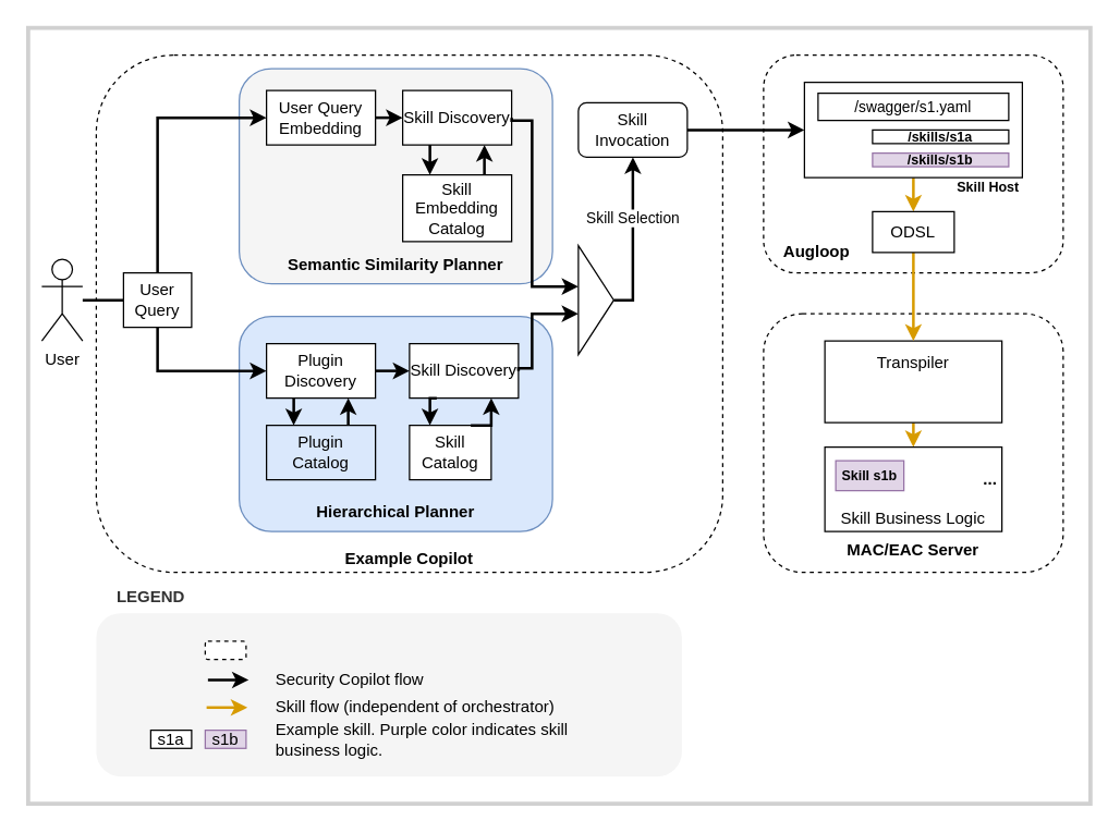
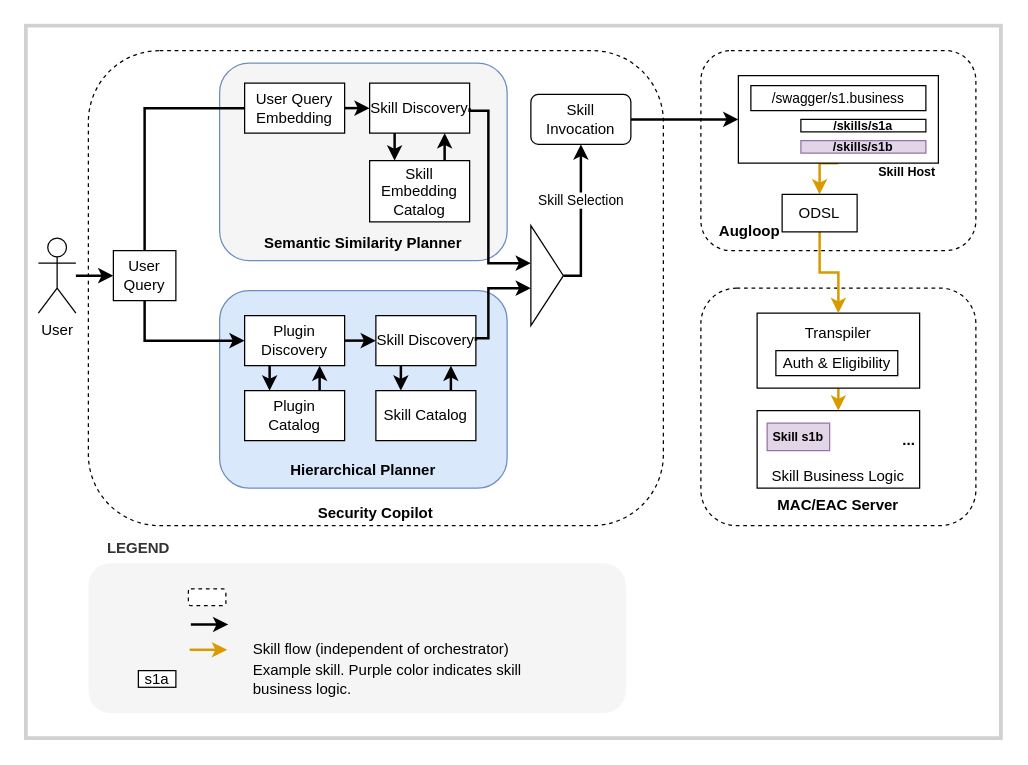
- <mxCell id="18" value="/swagger/s1.yaml" style="rounded=0;whiteSpace=wrap;html=1;fontSize=11;" parent="1" vertex="1"><mxGeometry x="600" y="68" width="140" height="20" as="geometry" /></mxCell>
+ <mxCell id="18" value="/swagger/s1.business" style="rounded=0;whiteSpace=wrap;html=1;fontSize=11;" parent="1" vertex="1"><mxGeometry x="600" y="68" width="140" height="20" as="geometry" /></mxCell>
- <mxCell id="56" style="edgeStyle=orthogonalEdgeStyle;rounded=0;orthogonalLoop=1;jettySize=auto;html=1;exitX=0.5;exitY=0;exitDx=0;exitDy=0;entryX=0;entryY=0.5;entryDx=0;entryDy=0;strokeWidth=2;" edge="1" parent="1" source="31" target="43"><mxGeometry relative="1" as="geometry" /></mxCell>
+ <mxCell id="56" style="edgeStyle=orthogonalEdgeStyle;rounded=0;orthogonalLoop=1;jettySize=auto;html=1;exitX=0.5;exitY=0;exitDx=0;exitDy=0;entryX=0;entryY=0.5;entryDx=0;entryDy=0;strokeWidth=2;endArrow=none;" edge="1" parent="1" source="31" target="43"><mxGeometry relative="1" as="geometry" /></mxCell>
- <mxCell id="14" value="ODSL" style="rounded=0;whiteSpace=wrap;html=1;" parent="1" vertex="1"><mxGeometry x="640" y="155" width="60" height="30" as="geometry" /></mxCell>
+ <mxCell id="14" value="ODSL" style="rounded=0;whiteSpace=wrap;html=1;" parent="1" vertex="1"><mxGeometry x="625" y="155" width="60" height="30" as="geometry" /></mxCell>
- <mxCell id="5" value="" style="edgeStyle=orthogonalEdgeStyle;rounded=0;orthogonalLoop=1;jettySize=auto;html=1;strokeWidth=2;endArrow=none;" edge="1" parent="1" source="6" target="31"><mxGeometry relative="1" as="geometry" /></mxCell>
+ <mxCell id="5" value="" style="edgeStyle=orthogonalEdgeStyle;rounded=0;orthogonalLoop=1;jettySize=auto;html=1;strokeWidth=2;" edge="1" parent="1" source="6" target="31"><mxGeometry relative="1" as="geometry" /></mxCell>
- <mxCell id="3" value="&lt;br&gt;&lt;br&gt;&lt;br&gt;&lt;br&gt;&lt;br&gt;&lt;br&gt;&lt;br&gt;&lt;br&gt;&lt;br&gt;&lt;br&gt;&lt;br&gt;&lt;br&gt;&lt;br&gt;&lt;br&gt;&lt;br&gt;&lt;br&gt;&lt;br&gt;&lt;br&gt;&lt;br&gt;&lt;br&gt;&lt;br&gt;&lt;br&gt;&lt;br&gt;&lt;br&gt;&lt;br&gt;Example Copilot" style="rounded=1;whiteSpace=wrap;html=1;gradientColor=none;dashed=1;align=center;horizontal=1;fontStyle=1" parent="1" vertex="1"><mxGeometry x="70" y="40" width="460" height="380" as="geometry" /></mxCell>
+ <mxCell id="3" value="&lt;br&gt;&lt;br&gt;&lt;br&gt;&lt;br&gt;&lt;br&gt;&lt;br&gt;&lt;br&gt;&lt;br&gt;&lt;br&gt;&lt;br&gt;&lt;br&gt;&lt;br&gt;&lt;br&gt;&lt;br&gt;&lt;br&gt;&lt;br&gt;&lt;br&gt;&lt;br&gt;&lt;br&gt;&lt;br&gt;&lt;br&gt;&lt;br&gt;&lt;br&gt;&lt;br&gt;&lt;br&gt;Security Copilot" style="rounded=1;whiteSpace=wrap;html=1;gradientColor=none;dashed=1;align=center;horizontal=1;fontStyle=1" parent="1" vertex="1"><mxGeometry x="70" y="40" width="460" height="380" as="geometry" /></mxCell>
+ <mxCell id="17" value="Auth &amp;amp; Eligibility" style="rounded=0;whiteSpace=wrap;html=1;" parent="1" vertex="1"><mxGeometry x="620" y="280" width="97.5" height="20" as="geometry" /></mxCell>
- <mxCell id="40" value="Plugin Catalog" style="rounded=0;whiteSpace=wrap;html=1;fillColor=#dae8fc;" parent="35" vertex="1"><mxGeometry x="20" y="252" width="80" height="40" as="geometry" /></mxCell>
+ <mxCell id="40" value="Plugin Catalog" style="rounded=0;whiteSpace=wrap;html=1;" parent="35" vertex="1"><mxGeometry x="20" y="252" width="80" height="40" as="geometry" /></mxCell>
- <mxCell id="38" value="Skill Catalog" style="rounded=0;whiteSpace=wrap;html=1;" parent="35" vertex="1"><mxGeometry x="125" y="252" width="60" height="40" as="geometry" /></mxCell>
+ <mxCell id="38" value="Skill Catalog" style="rounded=0;whiteSpace=wrap;html=1;" parent="35" vertex="1"><mxGeometry x="125" y="252" width="80" height="40" as="geometry" /></mxCell>
- <mxCell id="24" value="Security Copilot flow" style="text;html=1;strokeColor=none;fillColor=none;align=left;verticalAlign=middle;whiteSpace=wrap;rounded=0;" parent="21" vertex="1"><mxGeometry x="130" y="39.333" width="180" height="20" as="geometry" /></mxCell>
- <mxCell id="29" value="s1b" style="rounded=0;whiteSpace=wrap;html=1;fillColor=#e1d5e7;strokeColor=#9673a6;" parent="21" vertex="1"><mxGeometry x="80" y="86" width="30" height="13.333" as="geometry" /></mxCell>
